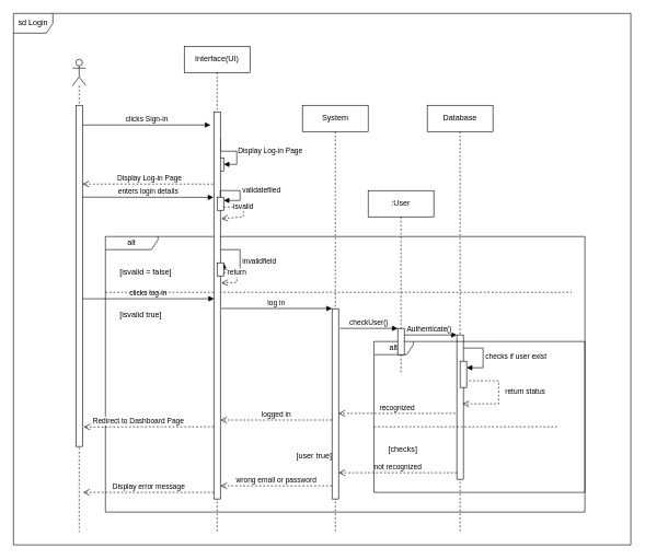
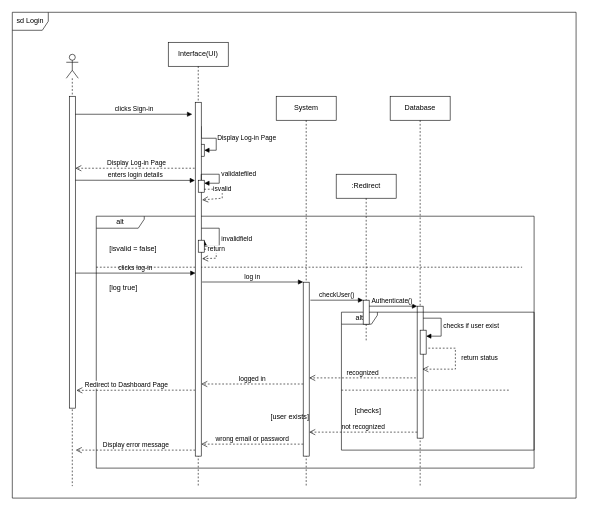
- <mxCell id="41" value=":User" style="shape=umlLifeline;perimeter=lifelinePerimeter;whiteSpace=wrap;html=1;container=1;dropTarget=0;collapsible=0;recursiveResize=0;outlineConnect=0;portConstraint=eastwest;newEdgeStyle={&quot;curved&quot;:0,&quot;rounded&quot;:0};" vertex="1" parent="1"><mxGeometry x="560" y="290" width="100" height="280" as="geometry" /></mxCell>
+ <mxCell id="41" value=":Redirect" style="shape=umlLifeline;perimeter=lifelinePerimeter;whiteSpace=wrap;html=1;container=1;dropTarget=0;collapsible=0;recursiveResize=0;outlineConnect=0;portConstraint=eastwest;newEdgeStyle={&quot;curved&quot;:0,&quot;rounded&quot;:0};" vertex="1" parent="1"><mxGeometry x="560" y="290" width="100" height="280" as="geometry" /></mxCell>
- <mxCell id="26" value="[isvalid true]" style="line;strokeWidth=1;dashed=1;labelPosition=center;verticalLabelPosition=bottom;align=left;verticalAlign=top;spacingLeft=20;spacingTop=15;html=1;whiteSpace=wrap;" vertex="1" parent="24"><mxGeometry y="80" width="710" height="10" as="geometry" /></mxCell>
+ <mxCell id="26" value="[log true]" style="line;strokeWidth=1;dashed=1;labelPosition=center;verticalLabelPosition=bottom;align=left;verticalAlign=top;spacingLeft=20;spacingTop=15;html=1;whiteSpace=wrap;" vertex="1" parent="24"><mxGeometry y="80" width="710" height="10" as="geometry" /></mxCell>
- <mxCell id="32" value="[user true&lt;span style=&quot;background-color: transparent; color: light-dark(rgb(0, 0, 0), rgb(255, 255, 255));&quot;&gt;]&lt;/span&gt;" style="text;html=1;" vertex="1" parent="24"><mxGeometry x="278.75" y="300" width="100" height="20" as="geometry"><mxPoint x="10" y="20" as="offset" /></mxGeometry></mxCell>
+ <mxCell id="32" value="[user exists&lt;span style=&quot;background-color: transparent; color: light-dark(rgb(0, 0, 0), rgb(255, 255, 255));&quot;&gt;]&lt;/span&gt;" style="text;html=1;" vertex="1" parent="24"><mxGeometry x="278.75" y="300" width="100" height="20" as="geometry"><mxPoint x="10" y="20" as="offset" /></mxGeometry></mxCell>
